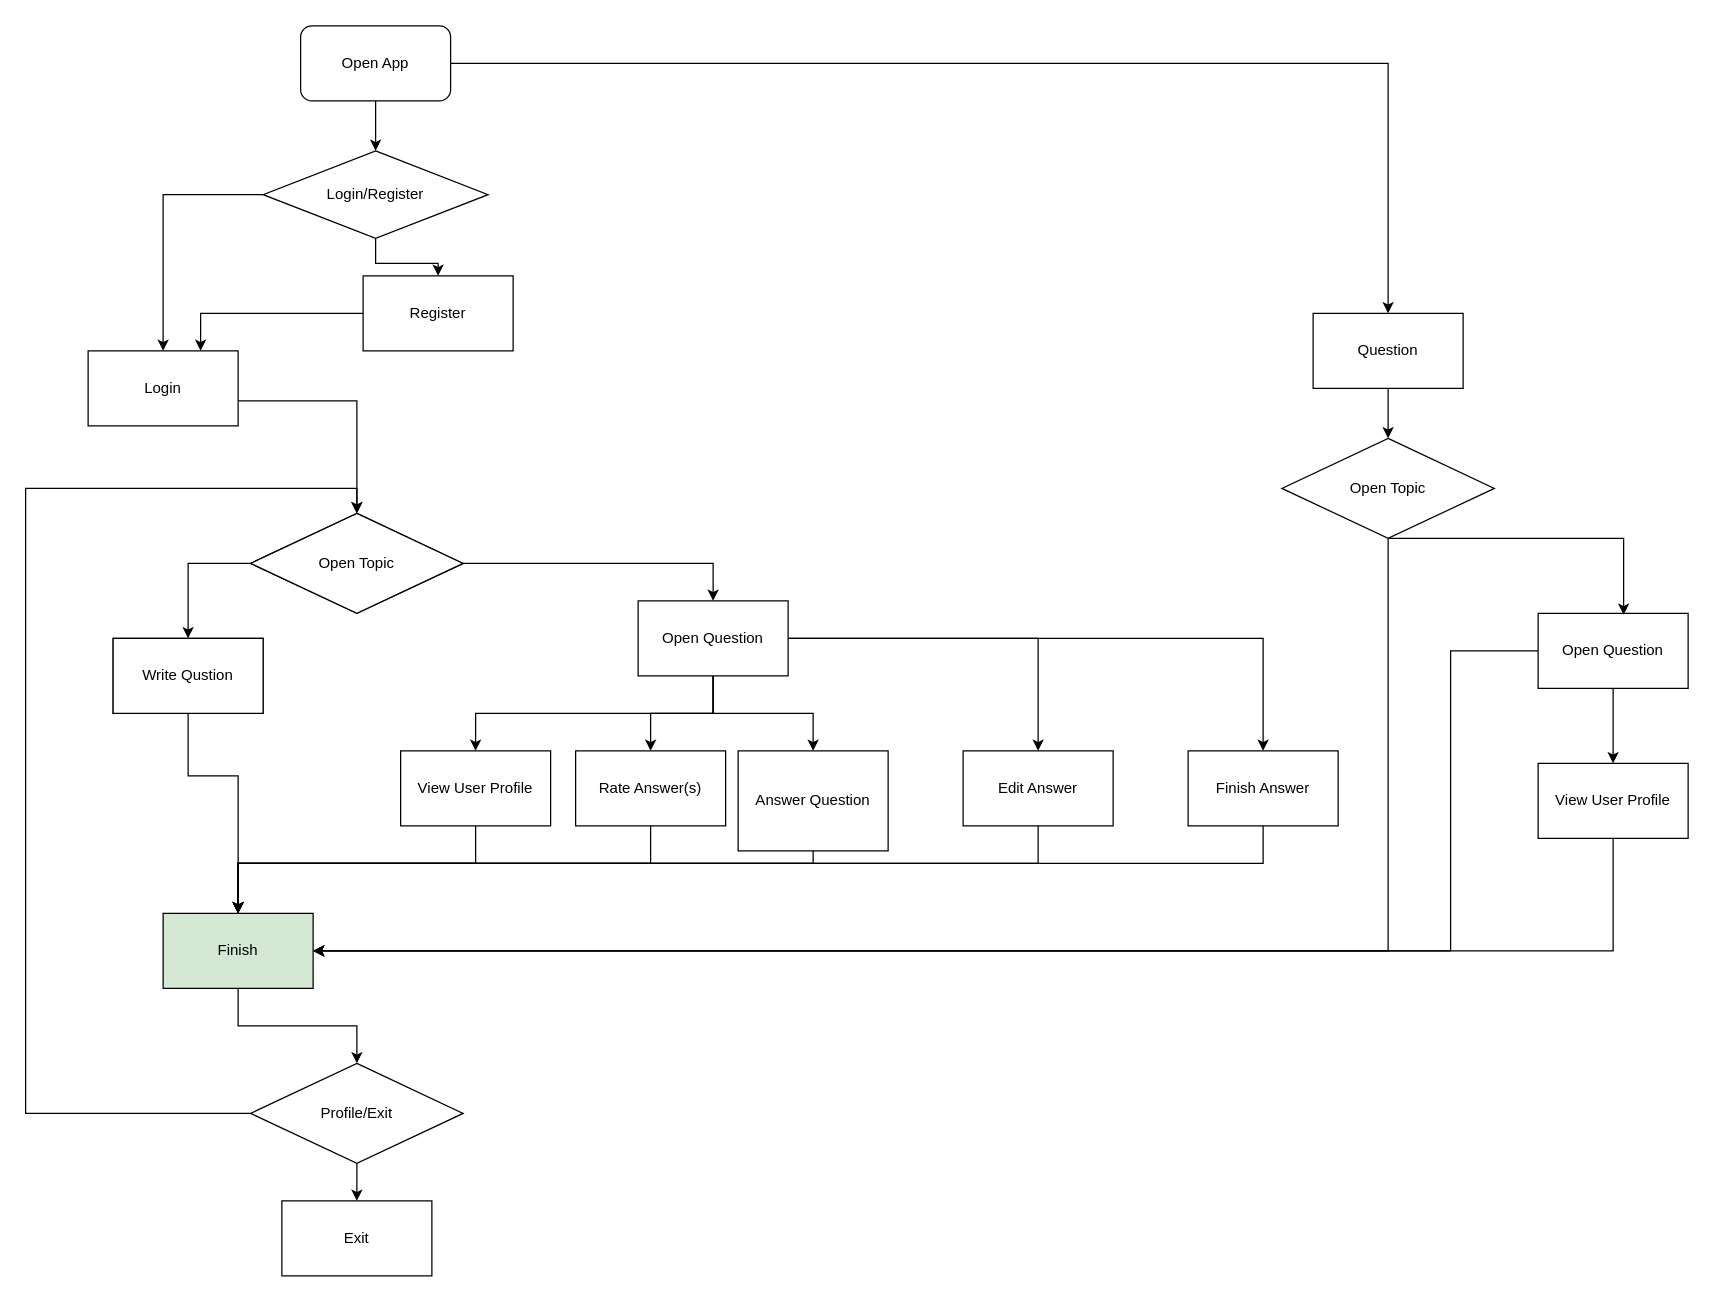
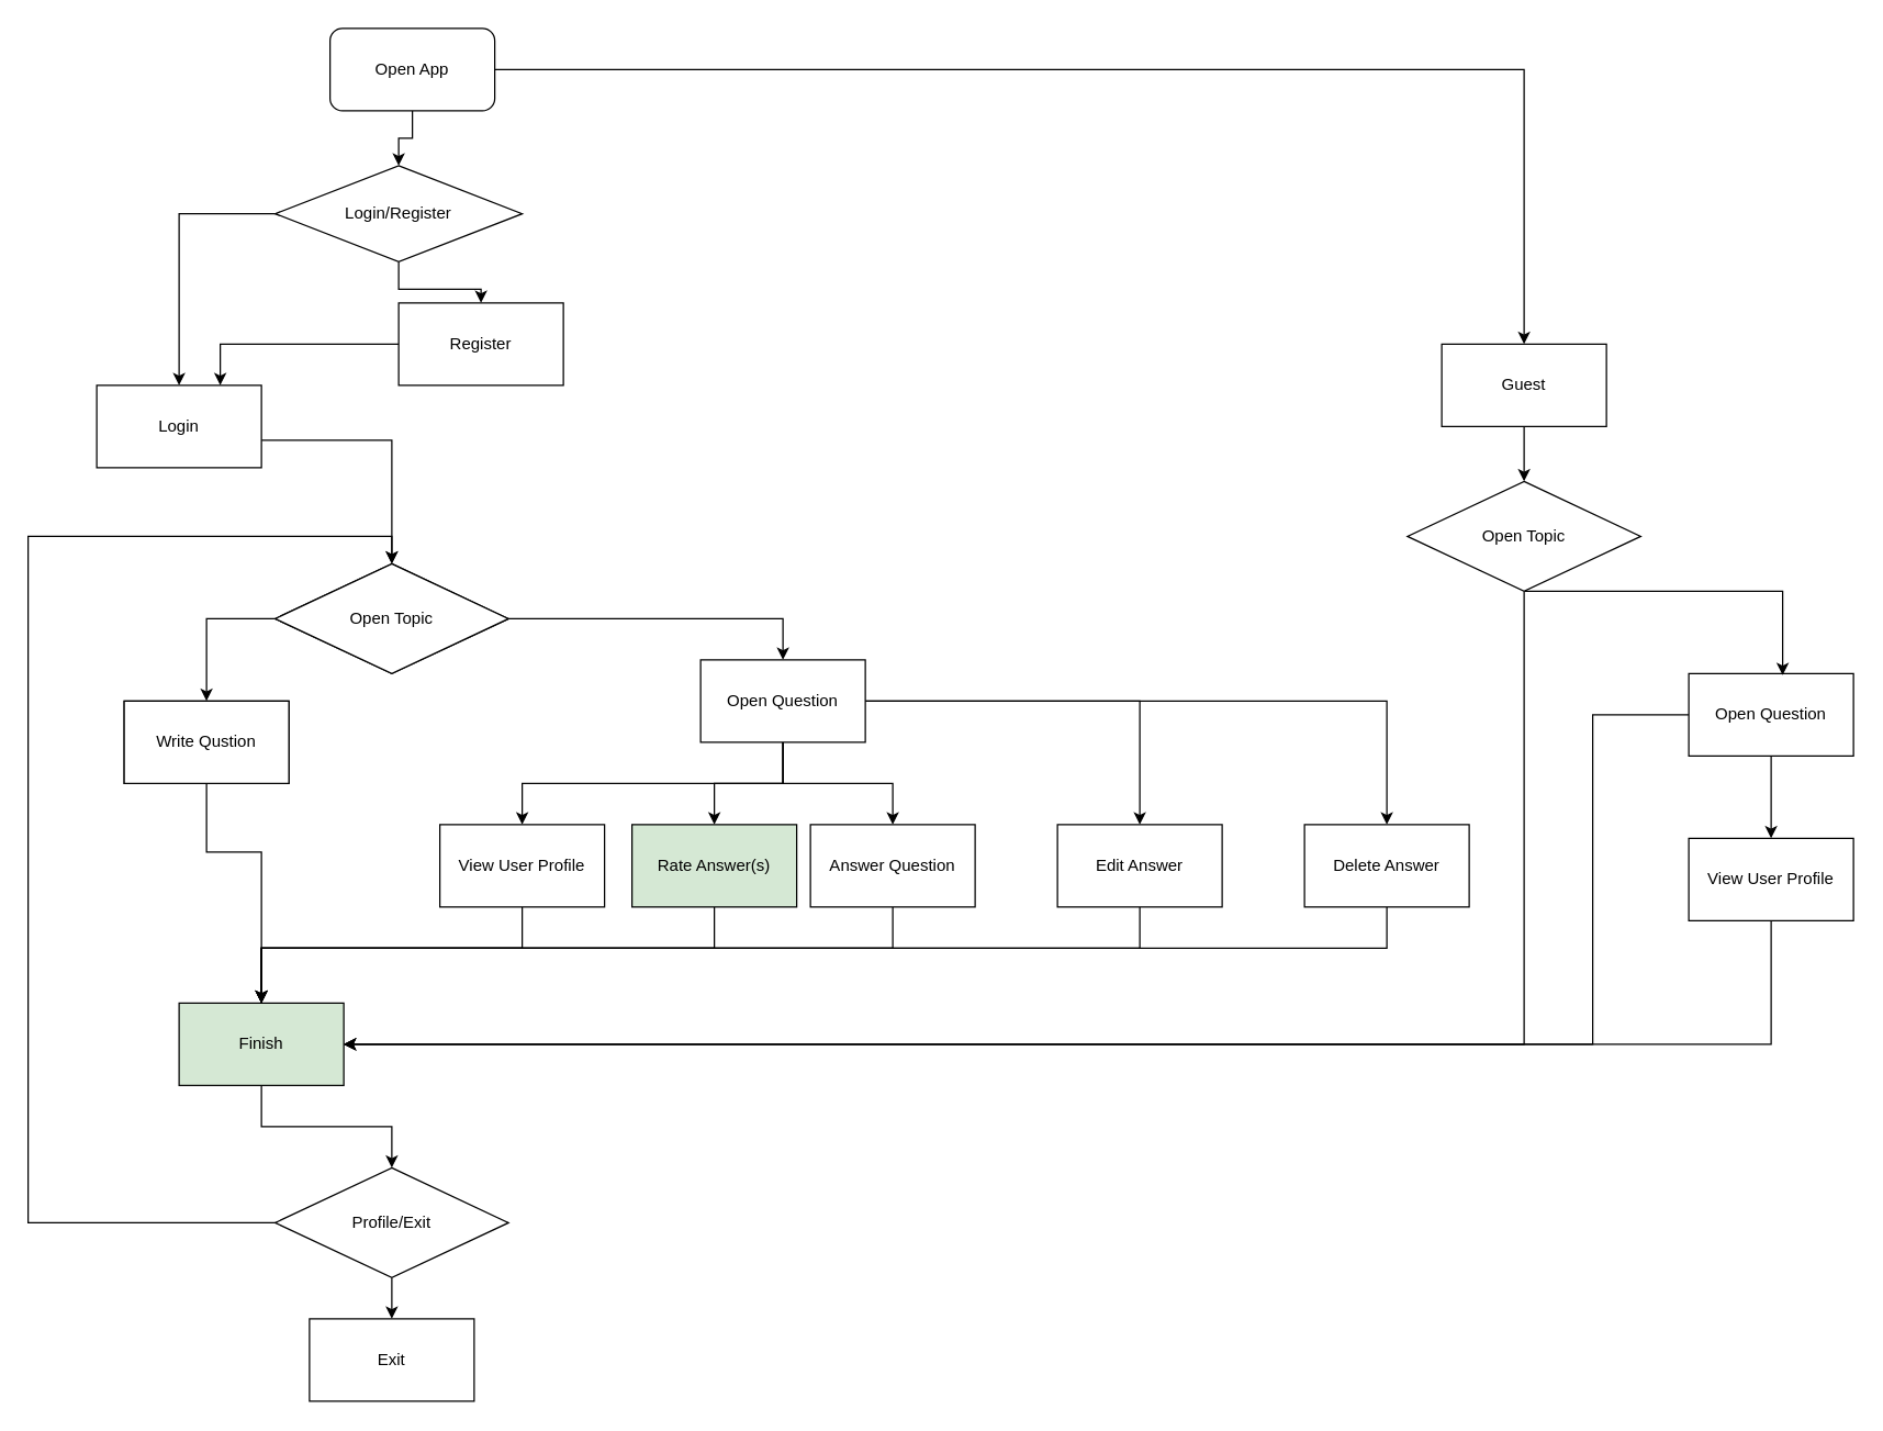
- <mxCell id="11" value="Login/Register" style="rhombus;whiteSpace=wrap;html=1;" parent="1" vertex="1"><mxGeometry x="210" y="120" width="180" height="70" as="geometry" /></mxCell>
+ <mxCell id="11" value="Login/Register" style="rhombus;whiteSpace=wrap;html=1;" parent="1" vertex="1"><mxGeometry x="200" y="120" width="180" height="70" as="geometry" /></mxCell>
- <mxCell id="36" value="Question" style="rounded=0;whiteSpace=wrap;html=1;" parent="1" vertex="1"><mxGeometry x="1050" y="250" width="120" height="60" as="geometry" /></mxCell>
+ <mxCell id="36" value="Guest" style="rounded=0;whiteSpace=wrap;html=1;" parent="1" vertex="1"><mxGeometry x="1050" y="250" width="120" height="60" as="geometry" /></mxCell>
- <mxCell id="30" value="Rate Answer(s)" style="rounded=0;whiteSpace=wrap;html=1;" parent="1" vertex="1"><mxGeometry x="460" y="600" width="120" height="60" as="geometry" /></mxCell>
+ <mxCell id="30" value="Rate Answer(s)" style="rounded=0;whiteSpace=wrap;html=1;fillColor=#d5e8d4;" parent="1" vertex="1"><mxGeometry x="460" y="600" width="120" height="60" as="geometry" /></mxCell>
- <mxCell id="50" value="Finish Answer" style="rounded=0;whiteSpace=wrap;html=1;" parent="1" vertex="1"><mxGeometry x="950" y="600" width="120" height="60" as="geometry" /></mxCell>
+ <mxCell id="50" value="Delete Answer" style="rounded=0;whiteSpace=wrap;html=1;" parent="1" vertex="1"><mxGeometry x="950" y="600" width="120" height="60" as="geometry" /></mxCell>
- <mxCell id="32" value="Answer Question" style="rounded=0;whiteSpace=wrap;html=1;" parent="1" vertex="1"><mxGeometry x="590" y="600" width="120" height="80" as="geometry" /></mxCell>
+ <mxCell id="32" value="Answer Question" style="rounded=0;whiteSpace=wrap;html=1;" parent="1" vertex="1"><mxGeometry x="590" y="600" width="120" height="60" as="geometry" /></mxCell>
